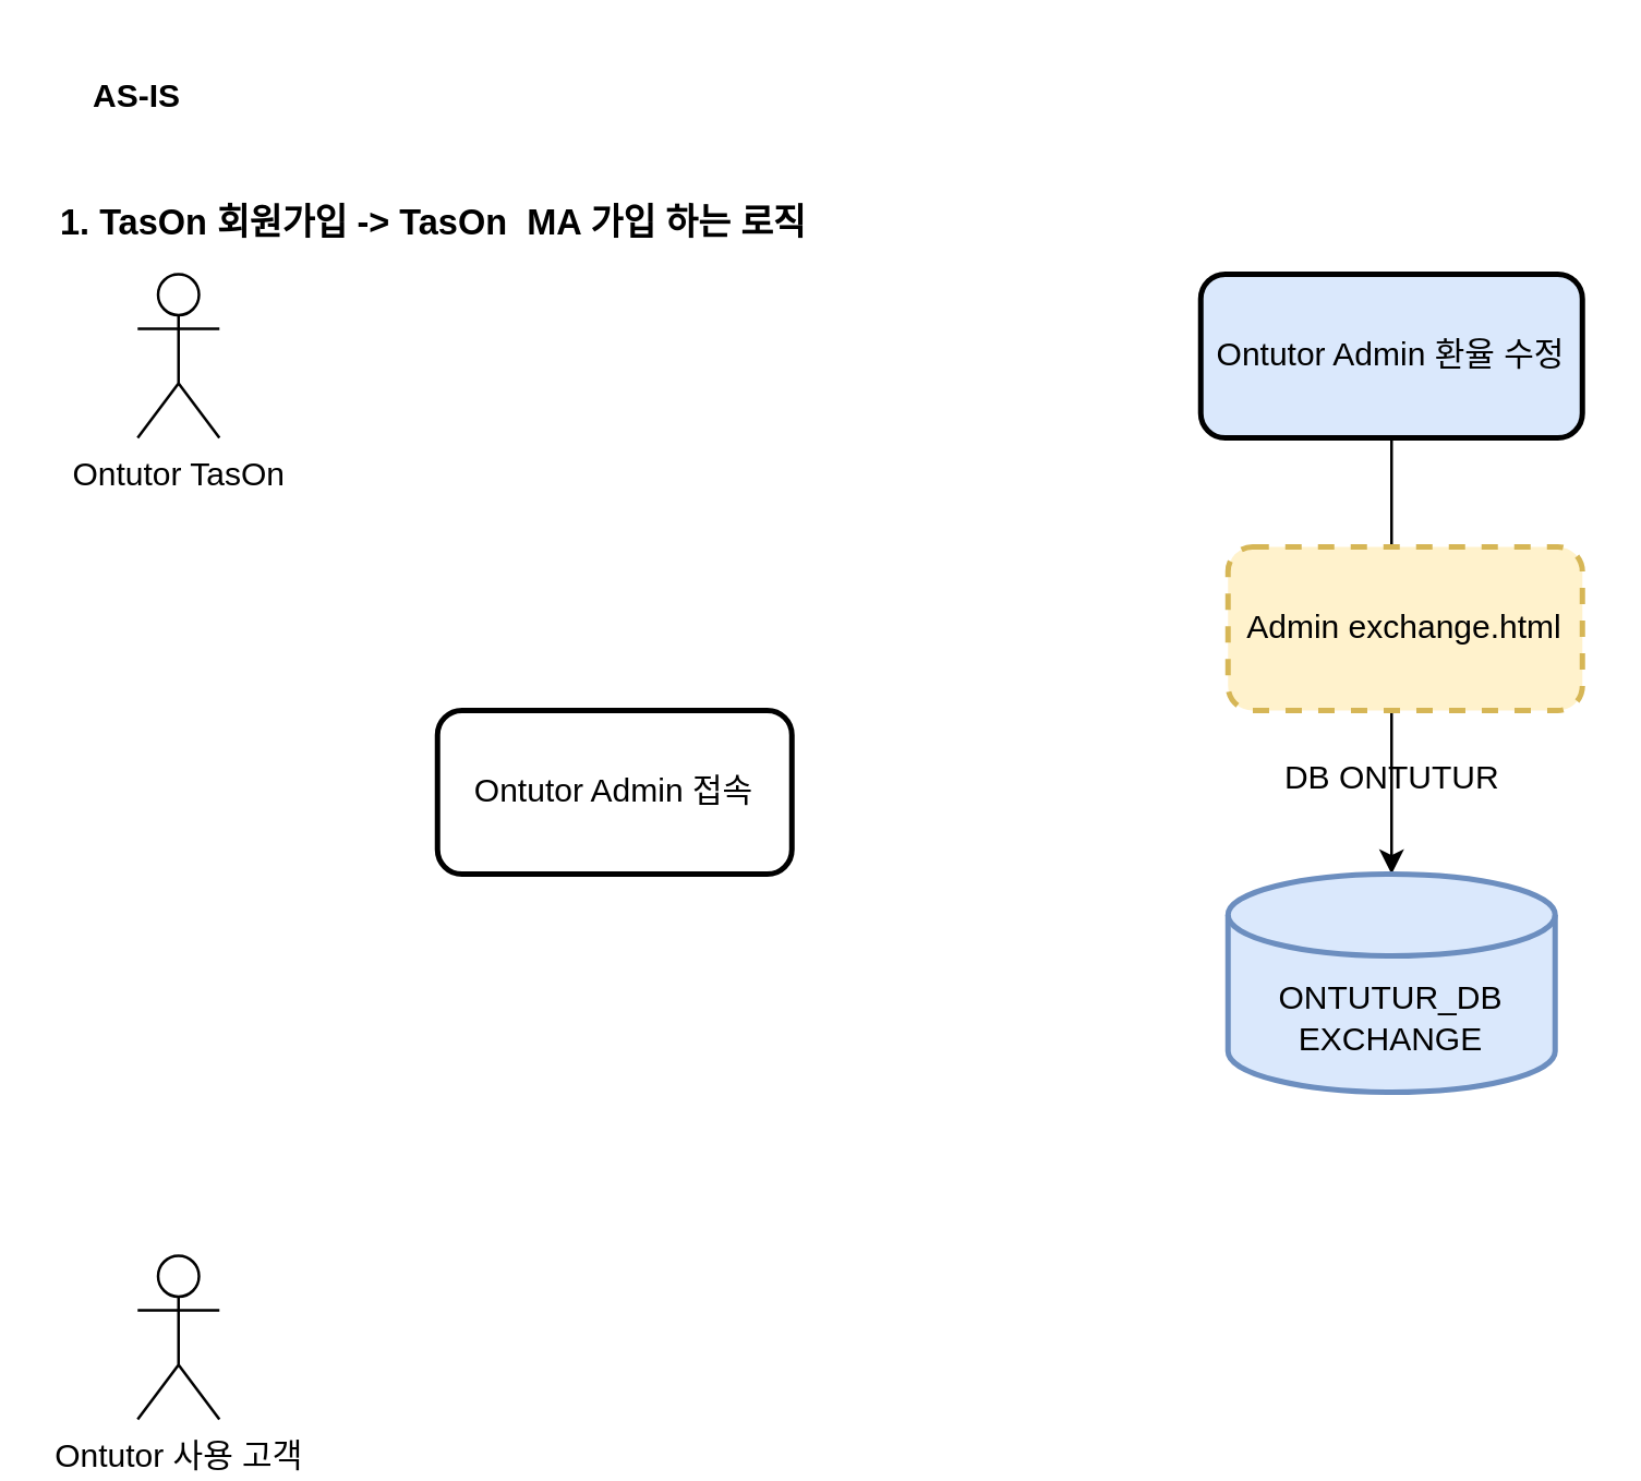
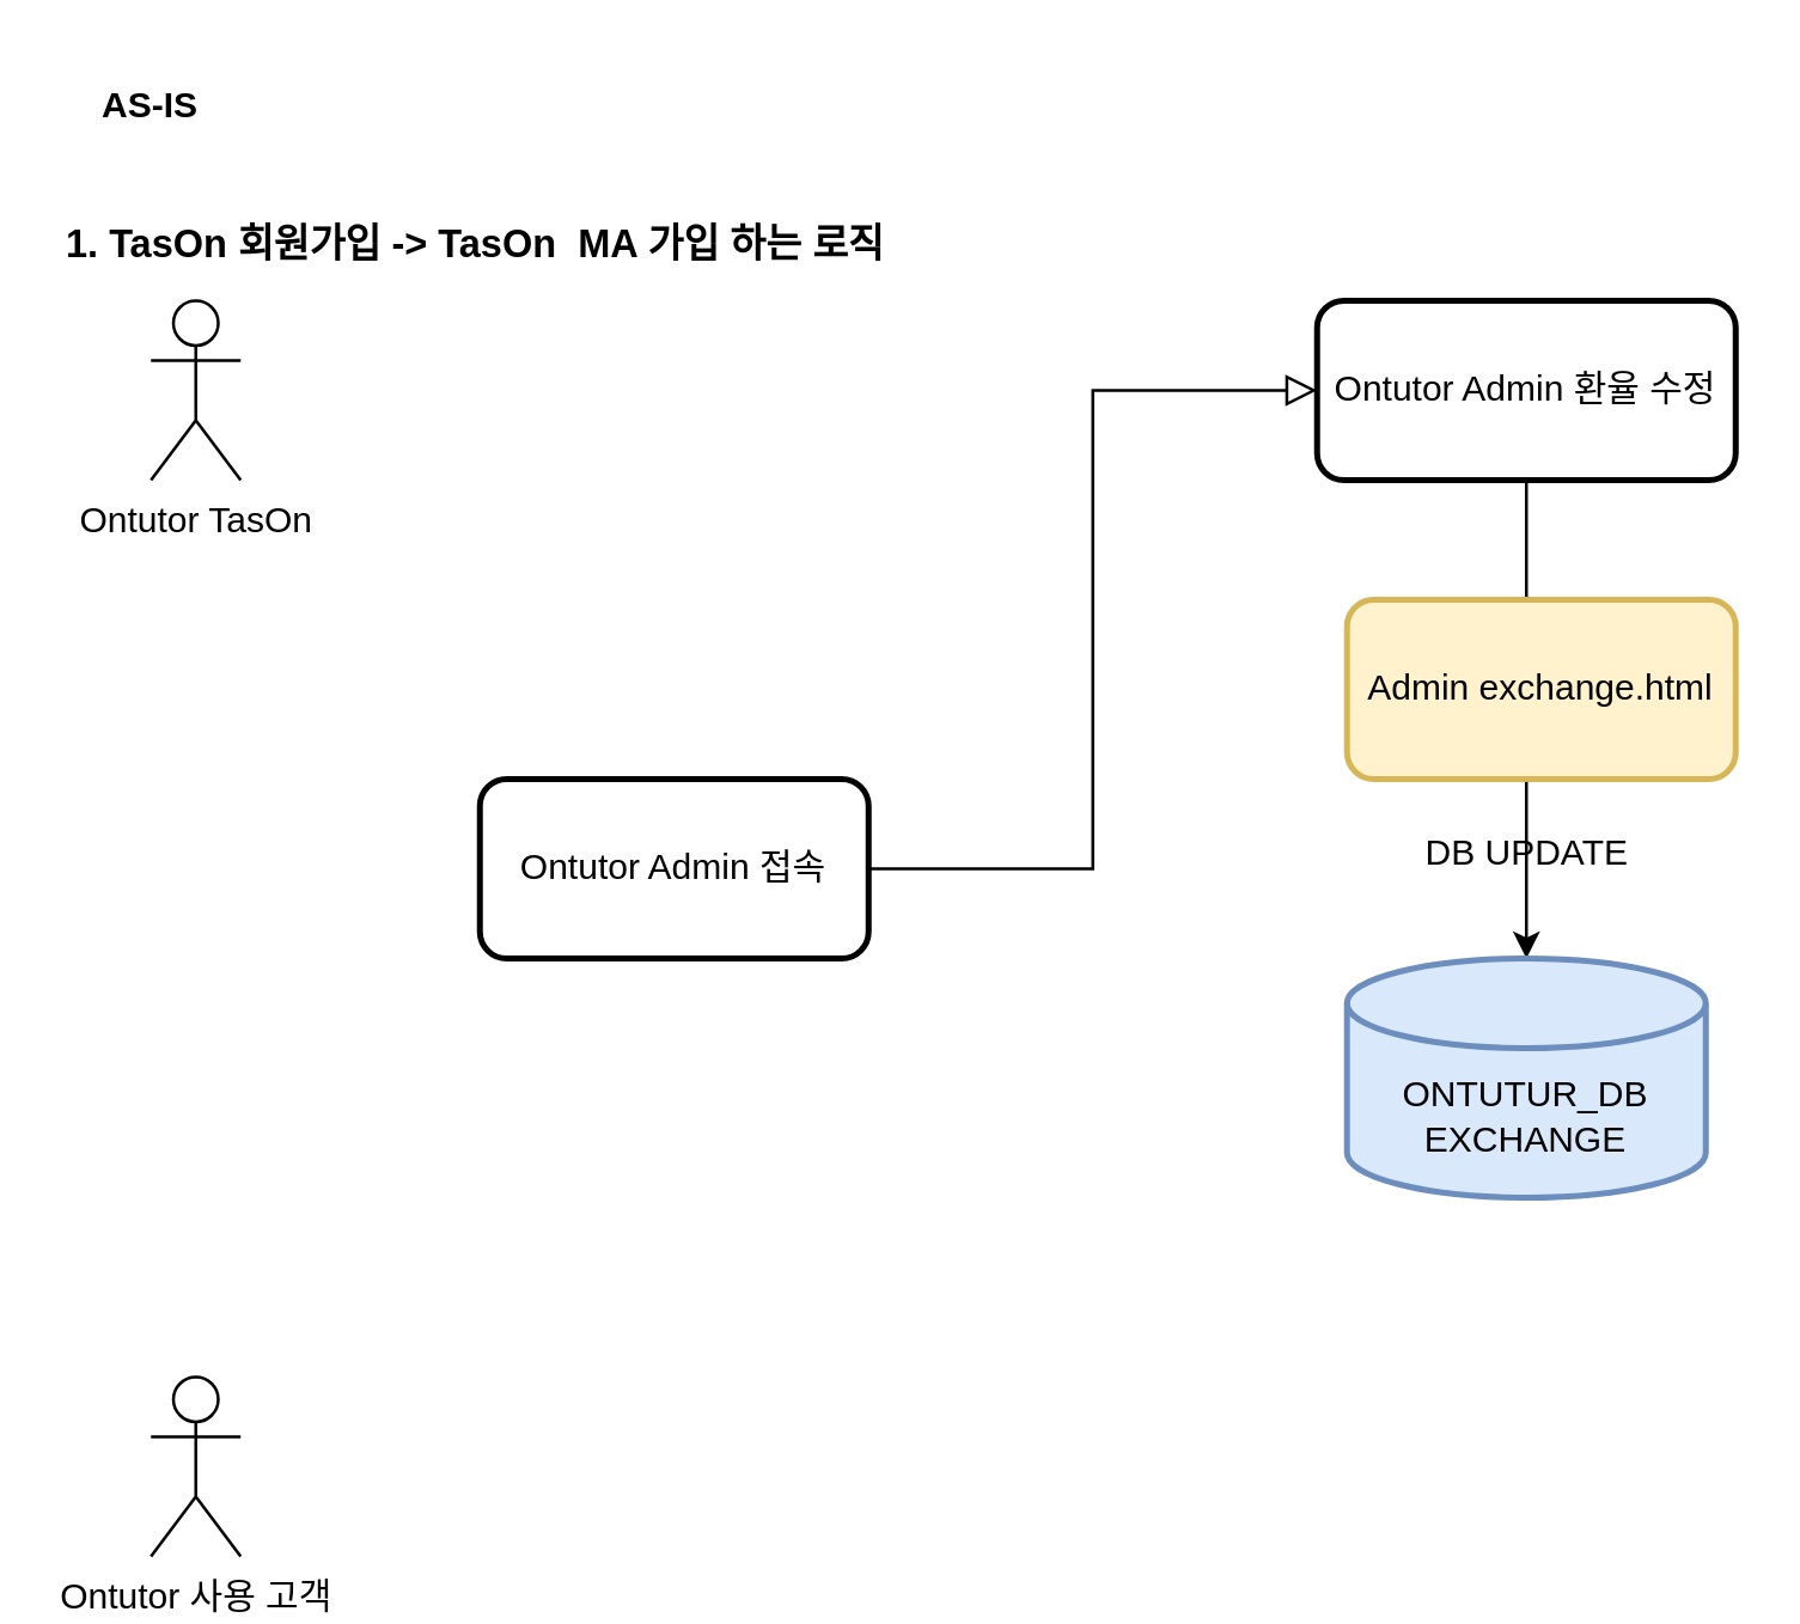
- <mxCell id="6" value="Ontutor Admin 환율 수정" style="rounded=1;whiteSpace=wrap;html=1;fontSize=12;glass=0;strokeWidth=2;shadow=0;labelBackgroundColor=none;fillColor=#dae8fc;" vertex="1" parent="1"><mxGeometry x="440" y="100" width="140" height="60" as="geometry" /></mxCell>
+ <mxCell id="6" value="Ontutor Admin 환율 수정" style="rounded=1;whiteSpace=wrap;html=1;fontSize=12;glass=0;strokeWidth=2;shadow=0;labelBackgroundColor=none;" vertex="1" parent="1"><mxGeometry x="440" y="100" width="140" height="60" as="geometry" /></mxCell>
+ <mxCell id="4" value="" style="rounded=0;html=1;jettySize=auto;orthogonalLoop=1;fontSize=11;endArrow=block;endFill=0;endSize=8;strokeWidth=1;shadow=0;labelBackgroundColor=none;edgeStyle=orthogonalEdgeStyle;fontColor=default;entryX=0;entryY=0.5;entryDx=0;entryDy=0;exitX=1;exitY=0.5;exitDx=0;exitDy=0;" edge="1" parent="1" source="5" target="6"><mxGeometry relative="1" as="geometry"><mxPoint x="440" y="140" as="targetPoint" /><mxPoint x="320" y="140" as="sourcePoint" /></mxGeometry></mxCell>
- <mxCell id="10" value="Admin exchange.html" style="rounded=1;whiteSpace=wrap;html=1;strokeWidth=2;labelBackgroundColor=none;fillColor=#fff2cc;strokeColor=#d6b656;dashed=1;" vertex="1" parent="1"><mxGeometry x="450" y="200" width="130" height="60" as="geometry" /></mxCell>
+ <mxCell id="10" value="Admin exchange.html" style="rounded=1;whiteSpace=wrap;html=1;strokeWidth=2;labelBackgroundColor=none;fillColor=#fff2cc;strokeColor=#d6b656;" vertex="1" parent="1"><mxGeometry x="450" y="200" width="130" height="60" as="geometry" /></mxCell>
- <mxCell id="11" value="DB ONTUTUR" style="text;html=1;align=center;verticalAlign=middle;resizable=0;points=[];autosize=1;strokeColor=none;fillColor=none;" vertex="1" parent="1"><mxGeometry x="465" y="270" width="90" height="30" as="geometry" /></mxCell>
+ <mxCell id="11" value="DB UPDATE" style="text;html=1;align=center;verticalAlign=middle;resizable=0;points=[];autosize=1;strokeColor=none;fillColor=none;" vertex="1" parent="1"><mxGeometry x="465" y="270" width="90" height="30" as="geometry" /></mxCell>
